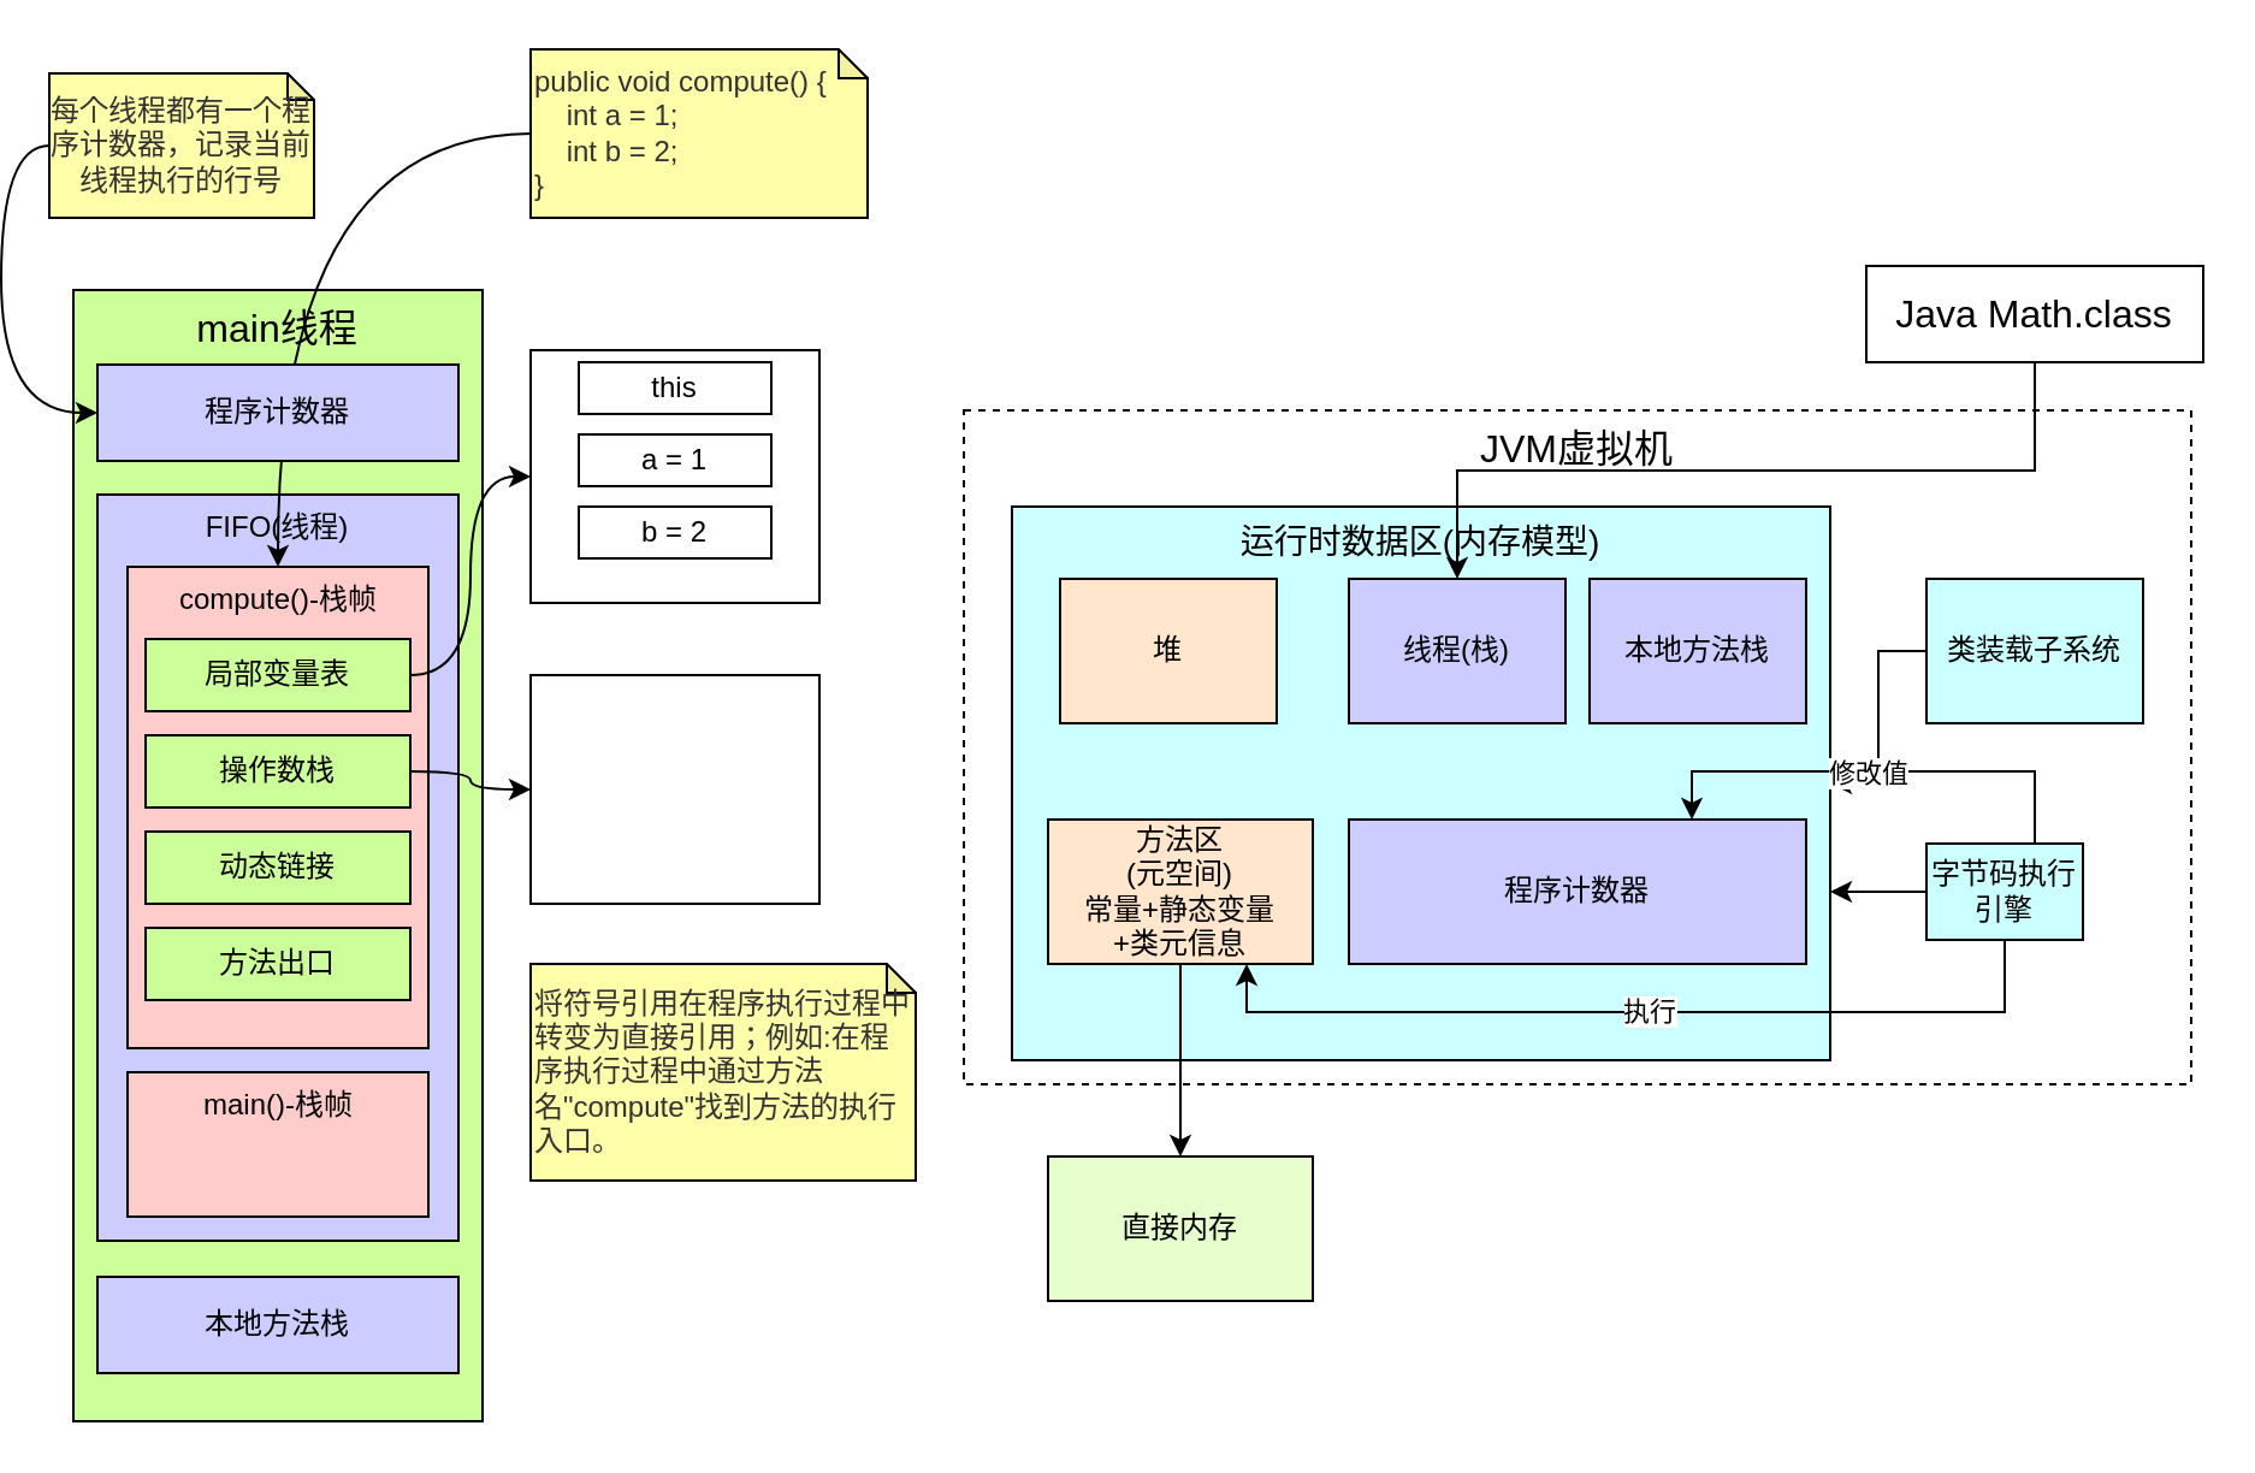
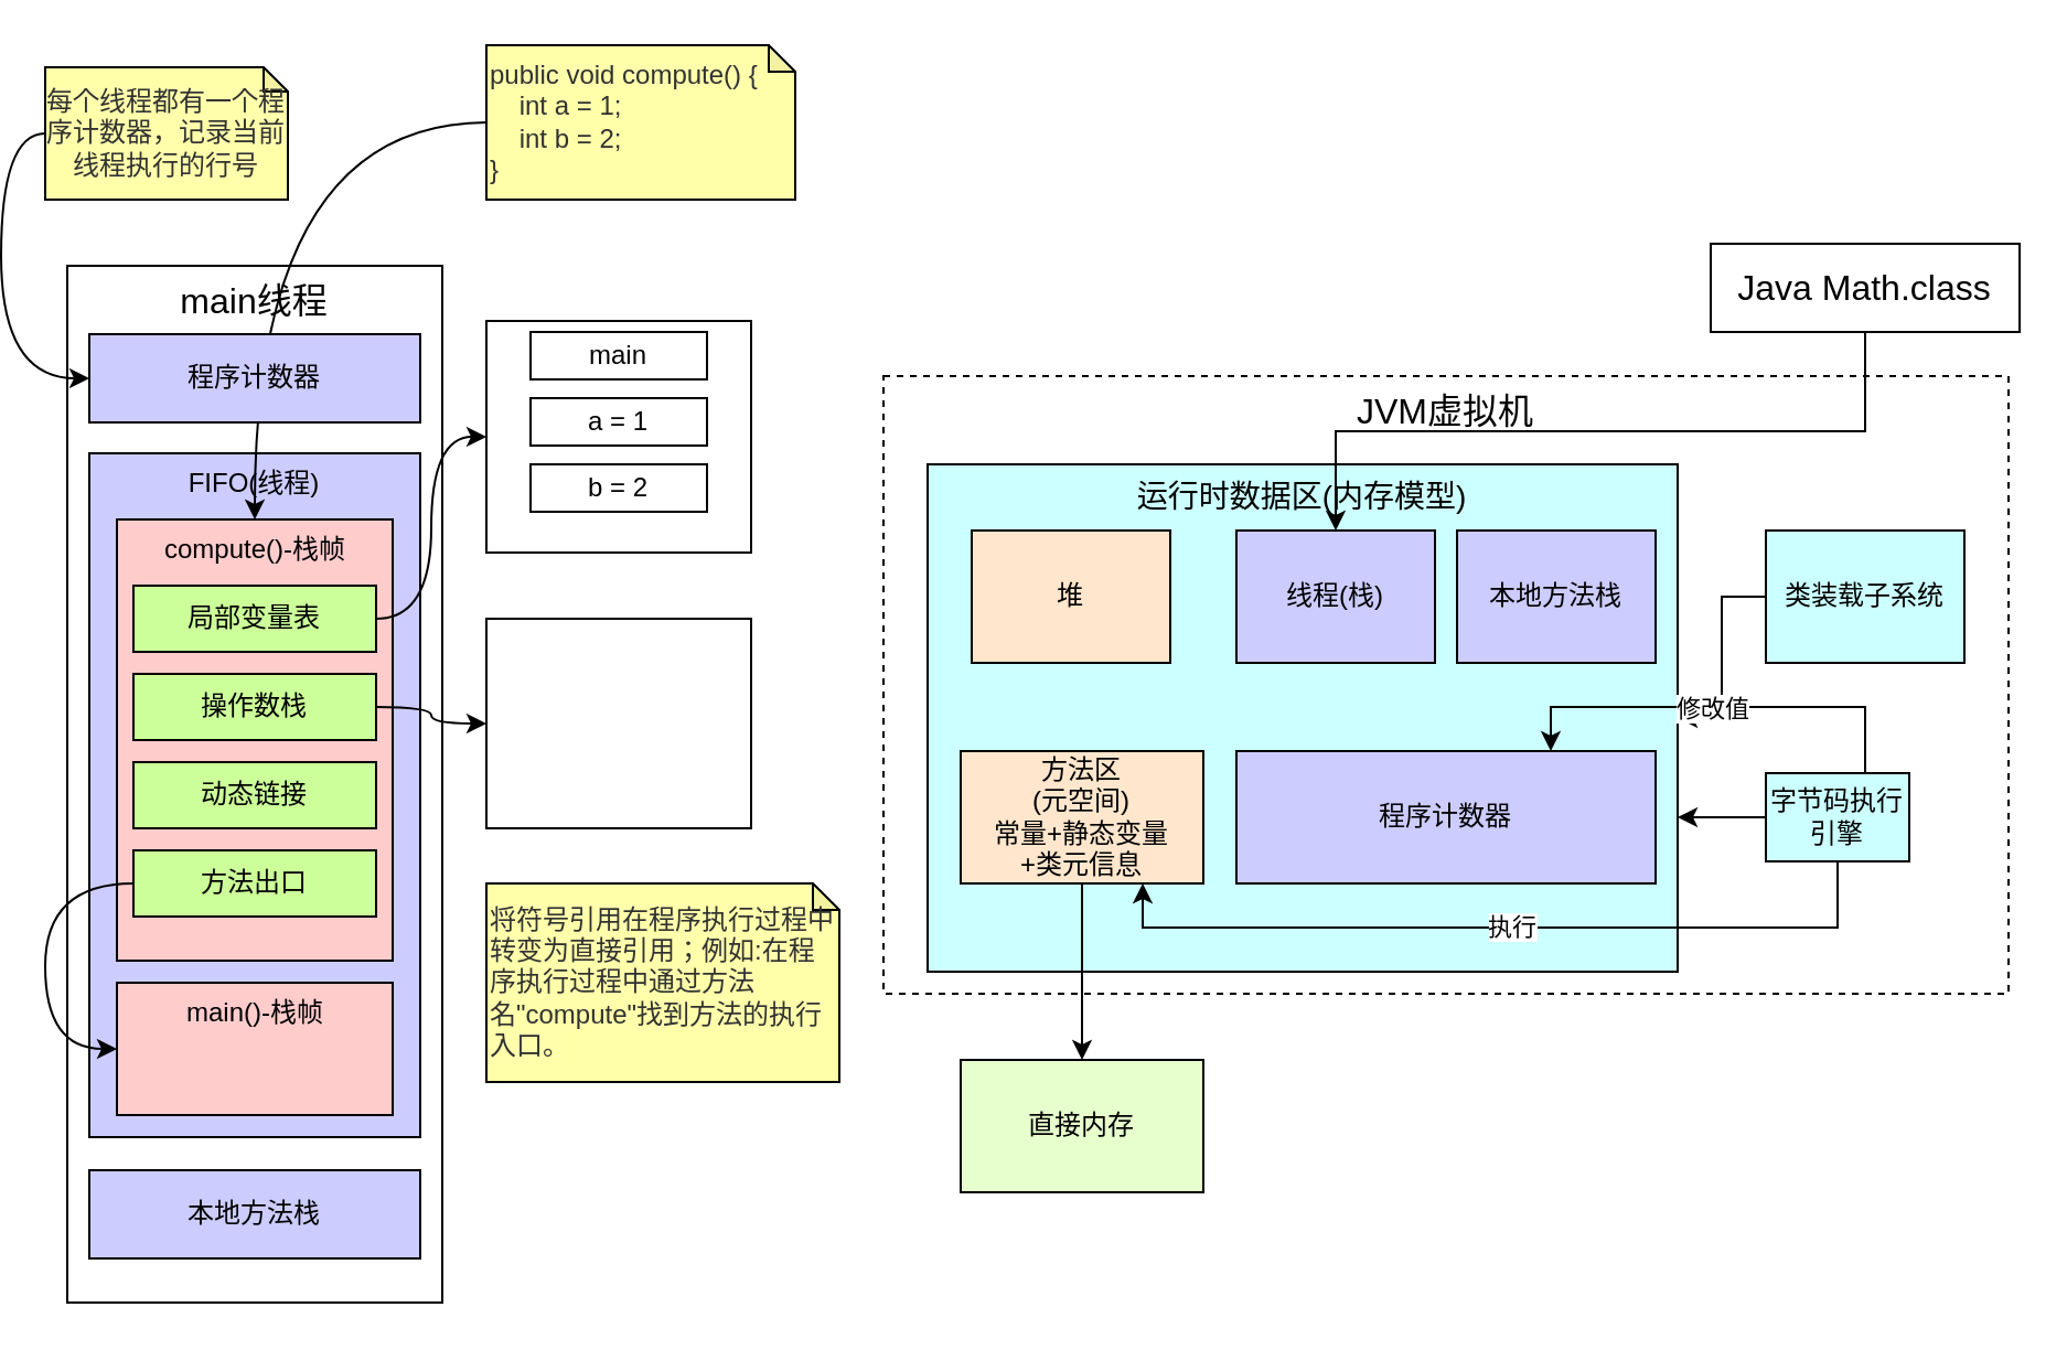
- <mxCell id="21" value="&lt;font style=&quot;font-size: 16px&quot;&gt;main线程&lt;/font&gt;" style="rounded=0;whiteSpace=wrap;html=1;fillColor=#ccff99;verticalAlign=top;" vertex="1" parent="1"><mxGeometry x="30" y="120" width="170" height="470" as="geometry" /></mxCell>
+ <mxCell id="21" value="&lt;font style=&quot;font-size: 16px&quot;&gt;main线程&lt;/font&gt;" style="rounded=0;whiteSpace=wrap;html=1;fillColor=#FFFFFF;verticalAlign=top;" vertex="1" parent="1"><mxGeometry x="30" y="120" width="170" height="470" as="geometry" /></mxCell>
- <mxCell id="39" value="this" style="rounded=0;whiteSpace=wrap;html=1;fillColor=#FFFFFF;align=center;" vertex="1" parent="1"><mxGeometry x="240" y="150" width="80" height="21.5" as="geometry" /></mxCell>
+ <mxCell id="39" value="main" style="rounded=0;whiteSpace=wrap;html=1;fillColor=#FFFFFF;align=center;" vertex="1" parent="1"><mxGeometry x="240" y="150" width="80" height="21.5" as="geometry" /></mxCell>
+ <mxCell id="31" style="edgeStyle=orthogonalEdgeStyle;curved=1;rounded=0;orthogonalLoop=1;jettySize=auto;html=1;exitX=0;exitY=0.5;exitDx=0;exitDy=0;entryX=0;entryY=0.5;entryDx=0;entryDy=0;" edge="1" parent="1" source="32" target="24"><mxGeometry relative="1" as="geometry"><Array as="points"><mxPoint x="20" y="400" /><mxPoint x="20" y="475" /></Array></mxGeometry></mxCell>
